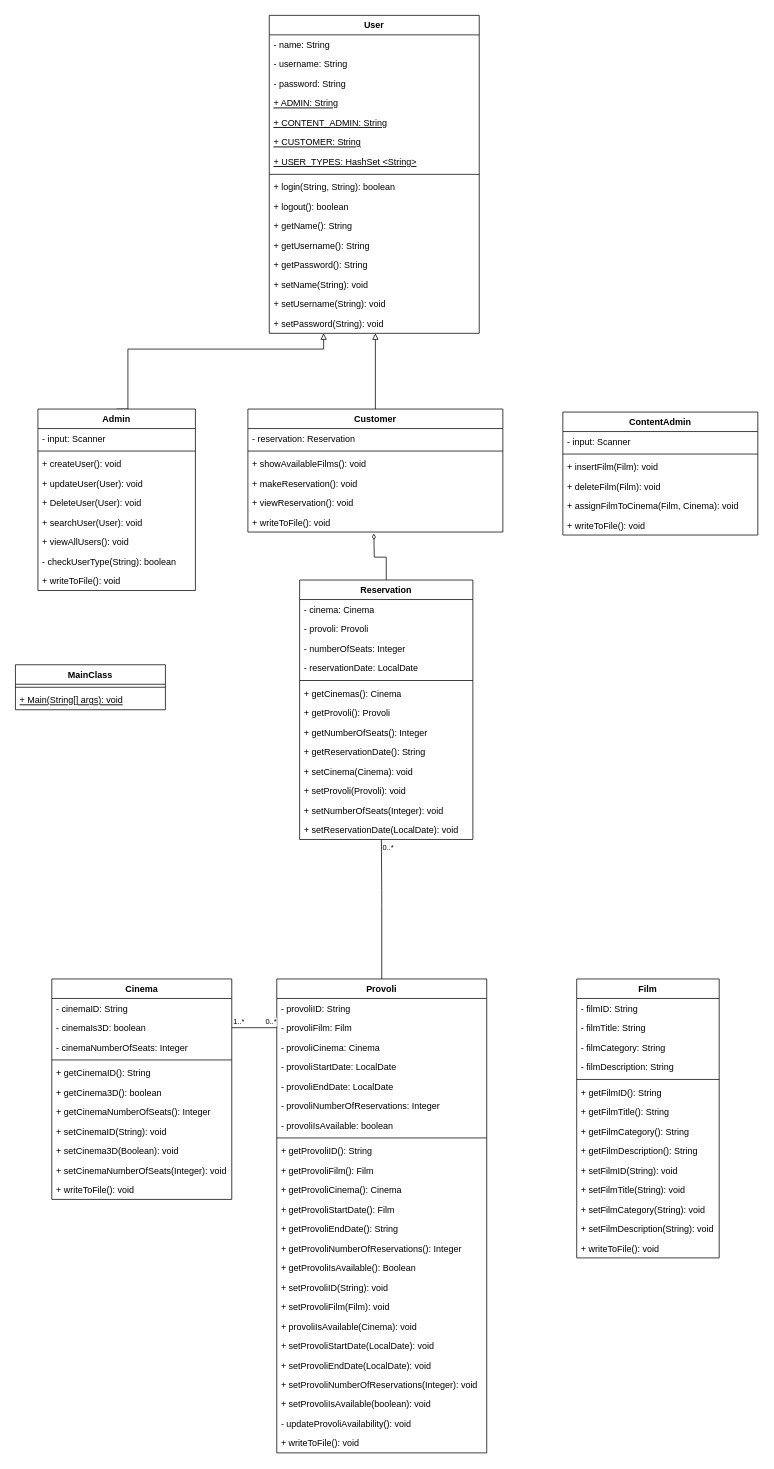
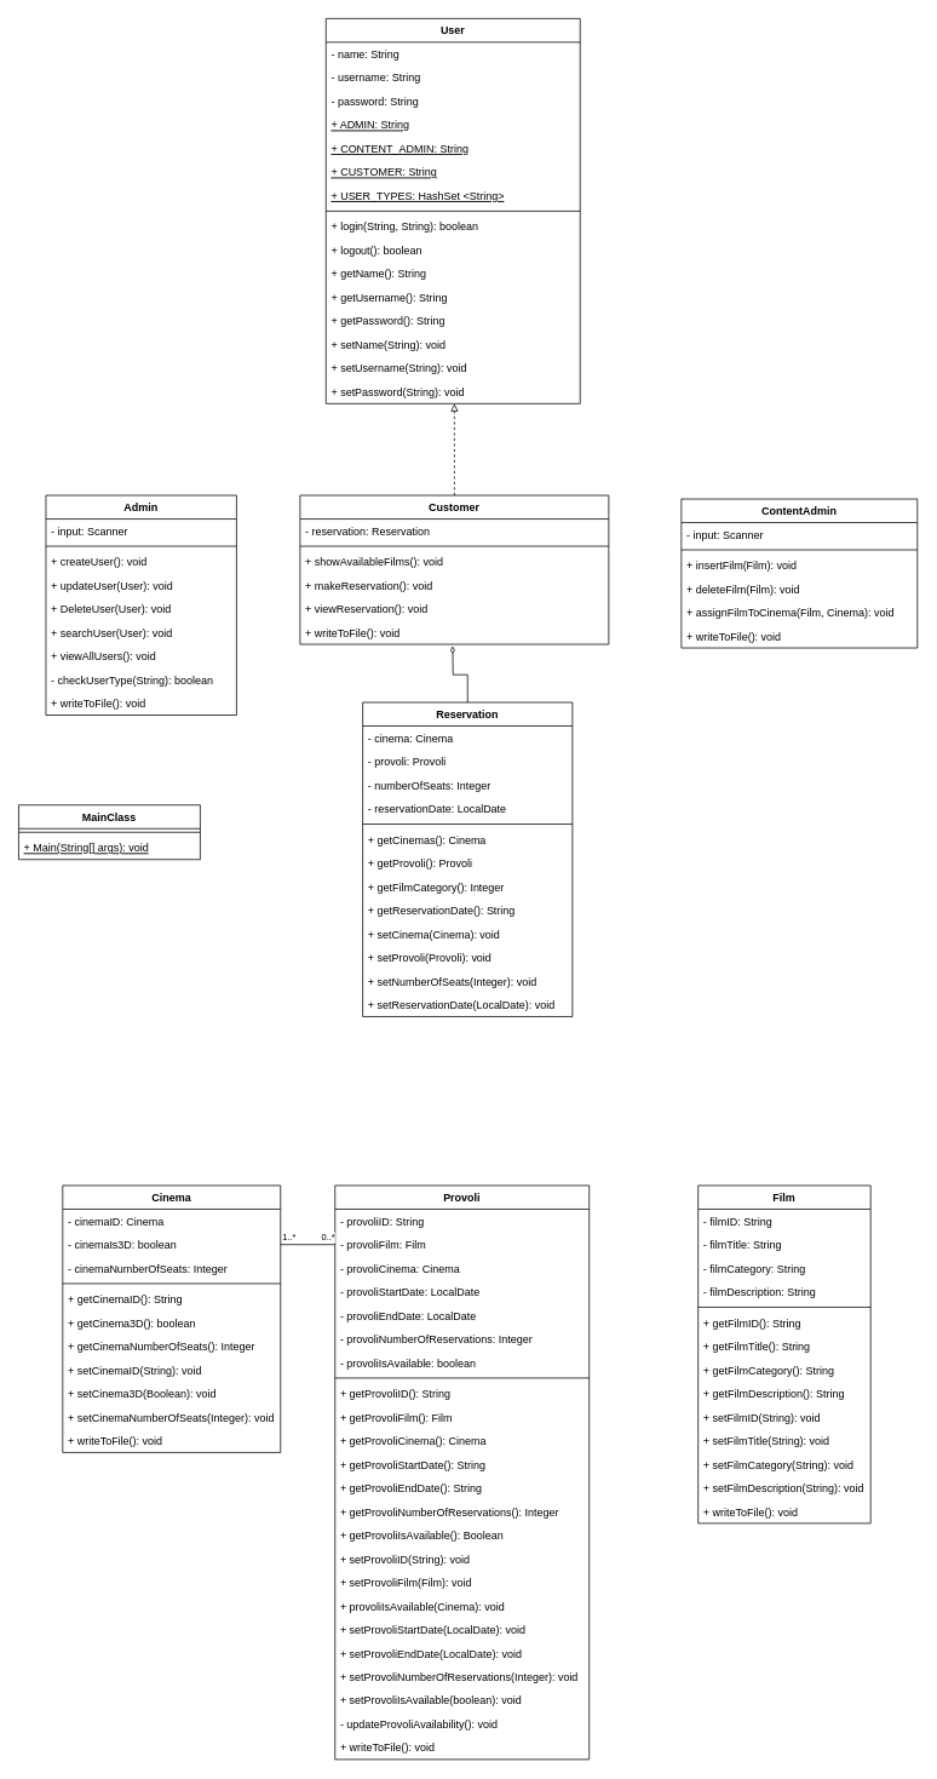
- <mxCell id="34" style="edgeStyle=orthogonalEdgeStyle;rounded=0;orthogonalLoop=1;jettySize=auto;html=1;exitX=0.5;exitY=0;exitDx=0;exitDy=0;endArrow=block;endFill=0;fontSize=100;" parent="1" source="35" target="18" edge="1"><mxGeometry relative="1" as="geometry"><mxPoint x="431" y="414" as="targetPoint" /><Array as="points"><mxPoint x="170" y="545" /><mxPoint x="170" y="465" /><mxPoint x="431" y="465" /></Array></mxGeometry></mxCell>
- <mxCell id="19" style="edgeStyle=orthogonalEdgeStyle;rounded=0;orthogonalLoop=1;jettySize=auto;html=1;exitX=0.5;exitY=0;exitDx=0;exitDy=0;endArrow=block;endFill=0;fontSize=100;" parent="1" source="20" target="2" edge="1"><mxGeometry relative="1" as="geometry"><Array as="points"><mxPoint x="500" y="477" /><mxPoint x="500" y="477" /></Array></mxGeometry></mxCell>
+ <mxCell id="19" style="edgeStyle=orthogonalEdgeStyle;rounded=0;orthogonalLoop=1;jettySize=auto;html=1;exitX=0.5;exitY=0;exitDx=0;exitDy=0;endArrow=block;endFill=0;fontSize=100;dashed=1;" parent="1" source="20" target="2" edge="1"><mxGeometry relative="1" as="geometry"><Array as="points"><mxPoint x="500" y="477" /><mxPoint x="500" y="477" /></Array></mxGeometry></mxCell>
- <mxCell id="109" value="+ getNumberOfSeats(): Integer" style="text;strokeColor=none;fillColor=none;align=left;verticalAlign=top;spacingLeft=4;spacingRight=4;overflow=hidden;rotatable=0;points=[[0,0.5],[1,0.5]];portConstraint=eastwest;" parent="101" vertex="1"><mxGeometry y="190" width="231" height="26" as="geometry" /></mxCell>
+ <mxCell id="109" value="+ getFilmCategory(): Integer" style="text;strokeColor=none;fillColor=none;align=left;verticalAlign=top;spacingLeft=4;spacingRight=4;overflow=hidden;rotatable=0;points=[[0,0.5],[1,0.5]];portConstraint=eastwest;" parent="101" vertex="1"><mxGeometry y="190" width="231" height="26" as="geometry" /></mxCell>
- <mxCell id="118" value="" style="endArrow=none;html=1;edgeStyle=orthogonalEdgeStyle;entryX=0.472;entryY=1;entryDx=0;entryDy=0;entryPerimeter=0;exitX=0.5;exitY=0;exitDx=0;exitDy=0;" parent="1" source="72" target="114" edge="1"><mxGeometry relative="1" as="geometry"><mxPoint x="350" y="1255" as="sourcePoint" /><mxPoint x="510" y="1255" as="targetPoint" /><Array as="points"><mxPoint x="508" y="1197" /><mxPoint x="508" y="1197" /></Array></mxGeometry></mxCell>
- <mxCell id="119" value="0..*" style="resizable=0;html=1;align=left;verticalAlign=bottom;labelBackgroundColor=#ffffff;fontSize=10;" parent="118" connectable="0" vertex="1"><mxGeometry x="-1" relative="1" as="geometry"><mxPoint x="-0.5" y="-168" as="offset" /></mxGeometry></mxCell>
- <mxCell id="61" value="- cinemaID: String" style="text;strokeColor=none;fillColor=none;align=left;verticalAlign=top;spacingLeft=4;spacingRight=4;overflow=hidden;rotatable=0;points=[[0,0.5],[1,0.5]];portConstraint=eastwest;" parent="60" vertex="1"><mxGeometry y="26" width="240" height="26" as="geometry" /></mxCell>
+ <mxCell id="61" value="- cinemaID: Cinema" style="text;strokeColor=none;fillColor=none;align=left;verticalAlign=top;spacingLeft=4;spacingRight=4;overflow=hidden;rotatable=0;points=[[0,0.5],[1,0.5]];portConstraint=eastwest;" parent="60" vertex="1"><mxGeometry y="26" width="240" height="26" as="geometry" /></mxCell>
- <mxCell id="84" value="+ getProvoliStartDate(): Film" style="text;strokeColor=none;fillColor=none;align=left;verticalAlign=top;spacingLeft=4;spacingRight=4;overflow=hidden;rotatable=0;points=[[0,0.5],[1,0.5]];portConstraint=eastwest;" parent="72" vertex="1"><mxGeometry y="294" width="280" height="26" as="geometry" /></mxCell>
+ <mxCell id="84" value="+ getProvoliStartDate(): String" style="text;strokeColor=none;fillColor=none;align=left;verticalAlign=top;spacingLeft=4;spacingRight=4;overflow=hidden;rotatable=0;points=[[0,0.5],[1,0.5]];portConstraint=eastwest;" parent="72" vertex="1"><mxGeometry y="294" width="280" height="26" as="geometry" /></mxCell>
